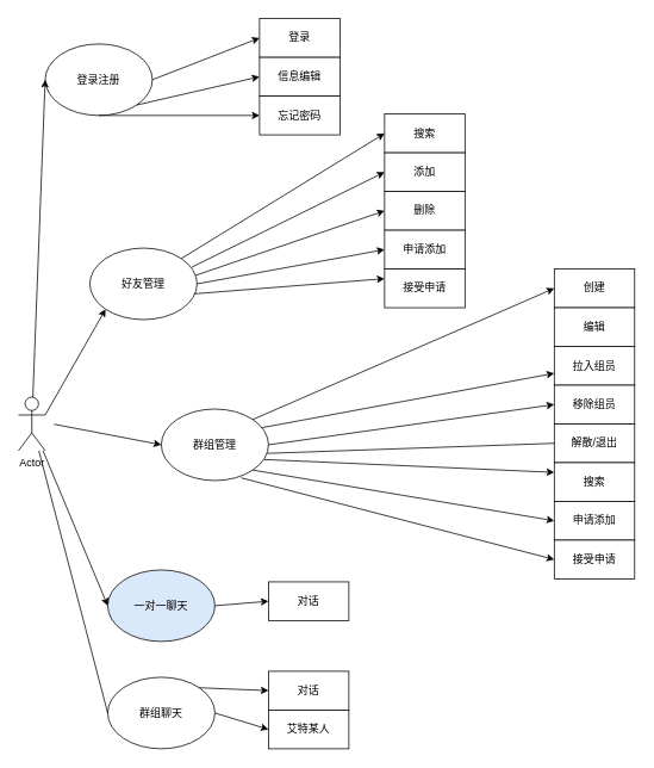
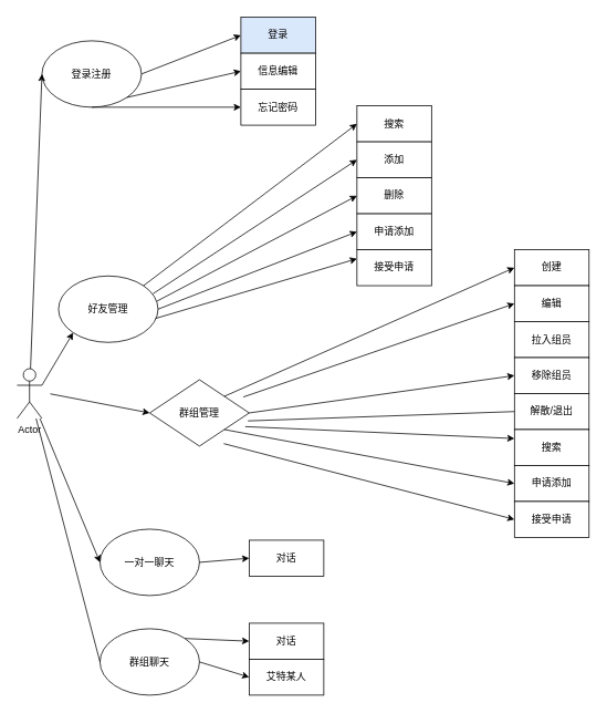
- <mxCell id="9" value="登录" style="rounded=0;whiteSpace=wrap;html=1;" parent="1" vertex="1"><mxGeometry x="290" y="20.333" width="90" height="43.333" as="geometry" /></mxCell>
+ <mxCell id="9" value="登录" style="rounded=0;whiteSpace=wrap;html=1;fillColor=#dae8fc;" parent="1" vertex="1"><mxGeometry x="290" y="20.333" width="90" height="43.333" as="geometry" /></mxCell>
- <mxCell id="14" value="好友管理" style="ellipse;whiteSpace=wrap;html=1;" parent="1" vertex="1"><mxGeometry x="100" y="277" width="120" height="80" as="geometry" /></mxCell>
+ <mxCell id="14" value="好友管理" style="ellipse;whiteSpace=wrap;html=1;" parent="1" vertex="1"><mxGeometry x="70" y="332" width="120" height="80" as="geometry" /></mxCell>
- <mxCell id="21" value="" style="endArrow=classic;html=1;exitX=0.941;exitY=0.26;exitDx=0;exitDy=0;exitPerimeter=0;" parent="1" source="15" target="17" edge="1"><mxGeometry width="50" height="50" relative="1" as="geometry"><mxPoint x="292.426" y="478.716" as="sourcePoint" /><mxPoint x="430" y="428.663" as="targetPoint" /></mxGeometry></mxCell>
+ <mxCell id="21" value="" style="endArrow=classic;html=1;exitX=0.941;exitY=0.26;exitDx=0;exitDy=0;entryX=0;entryY=0.5;entryDx=0;entryDy=0;exitPerimeter=0;" parent="1" source="15" target="24" edge="1"><mxGeometry width="50" height="50" relative="1" as="geometry"><mxPoint x="292.426" y="478.716" as="sourcePoint" /><mxPoint x="430" y="428.663" as="targetPoint" /></mxGeometry></mxCell>
- <mxCell id="15" value="群组管理" style="ellipse;whiteSpace=wrap;html=1;" parent="1" vertex="1"><mxGeometry x="180" y="457" width="120" height="80" as="geometry" /></mxCell>
+ <mxCell id="15" value="群组管理" style="rhombus;whiteSpace=wrap;html=1;" parent="1" vertex="1"><mxGeometry x="180" y="457" width="120" height="80" as="geometry" /></mxCell>
- <mxCell id="5" value="一对一聊天" style="ellipse;whiteSpace=wrap;html=1;fillColor=#dae8fc;" parent="1" vertex="1"><mxGeometry x="120" y="637" width="120" height="80" as="geometry" /></mxCell>
+ <mxCell id="5" value="一对一聊天" style="ellipse;whiteSpace=wrap;html=1;" parent="1" vertex="1"><mxGeometry x="120" y="637" width="120" height="80" as="geometry" /></mxCell>
